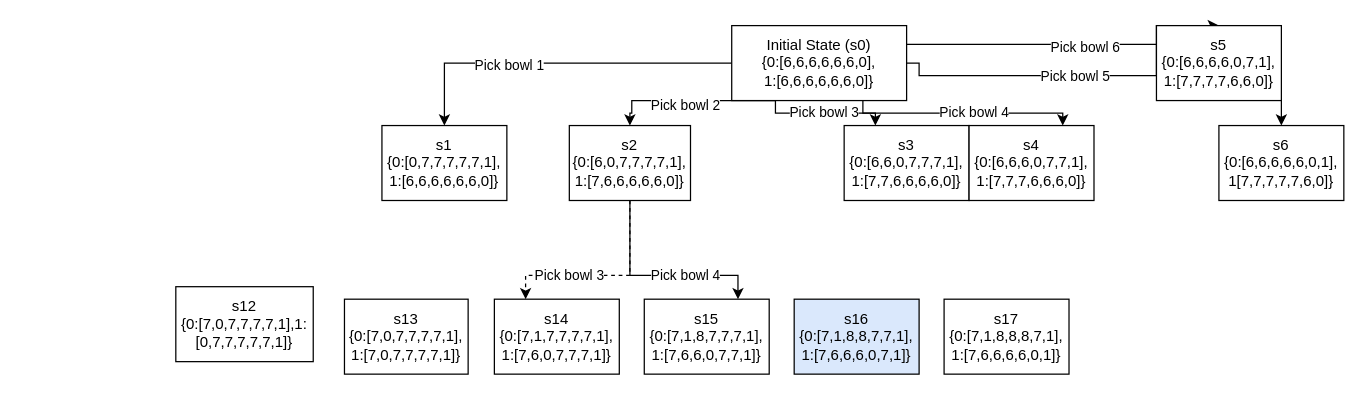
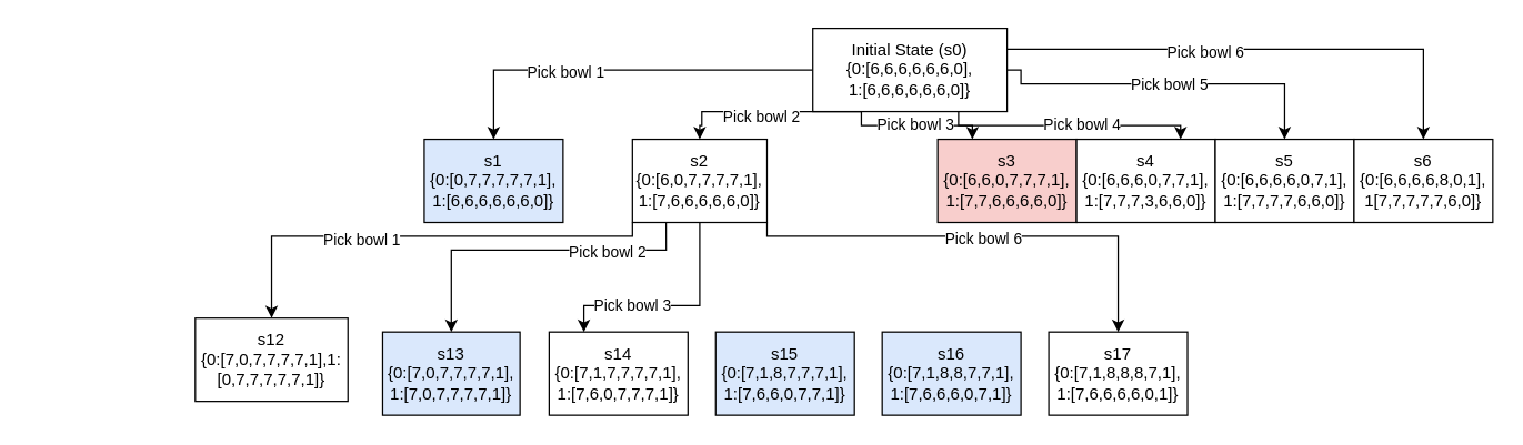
- <mxCell id="25" value="s5&lt;br&gt;{0:[6,6,6,6,0,7,1],&lt;br&gt;1:[7,7,7,7,6,6,0]}" style="rounded=0;whiteSpace=wrap;html=1;" vertex="1" parent="1"><mxGeometry x="925" y="20" width="100" height="60" as="geometry" /></mxCell>
+ <mxCell id="25" value="s5&lt;br&gt;{0:[6,6,6,6,0,7,1],&lt;br&gt;1:[7,7,7,7,6,6,0]}" style="rounded=0;whiteSpace=wrap;html=1;" vertex="1" parent="1"><mxGeometry x="875" y="100" width="100" height="60" as="geometry" /></mxCell>
- <mxCell id="13" value="s1&lt;br&gt;{0:[0,7,7,7,7,7,1],&lt;br&gt;1:[6,6,6,6,6,6,0]}" style="rounded=0;whiteSpace=wrap;html=1;" vertex="1" parent="1"><mxGeometry x="305" y="100" width="100" height="60" as="geometry" /></mxCell>
+ <mxCell id="13" value="s1&lt;br&gt;{0:[0,7,7,7,7,7,1],&lt;br&gt;1:[6,6,6,6,6,6,0]}" style="rounded=0;whiteSpace=wrap;html=1;fillColor=#dae8fc;" vertex="1" parent="1"><mxGeometry x="305" y="100" width="100" height="60" as="geometry" /></mxCell>
- <mxCell id="23" value="s3&lt;br&gt;{0:[6,6,0,7,7,7,1],&lt;br&gt;1:[7,7,6,6,6,6,0]}" style="rounded=0;whiteSpace=wrap;html=1;" vertex="1" parent="1"><mxGeometry x="675" y="100" width="100" height="60" as="geometry" /></mxCell>
+ <mxCell id="23" value="s3&lt;br&gt;{0:[6,6,0,7,7,7,1],&lt;br&gt;1:[7,7,6,6,6,6,0]}" style="rounded=0;whiteSpace=wrap;html=1;fillColor=#f8cecc;" vertex="1" parent="1"><mxGeometry x="675" y="100" width="100" height="60" as="geometry" /></mxCell>
- <mxCell id="24" value="s4&lt;br&gt;{0:[6,6,6,0,7,7,1],&lt;br&gt;1:[7,7,7,6,6,6,0]}" style="rounded=0;whiteSpace=wrap;html=1;" vertex="1" parent="1"><mxGeometry x="775" y="100" width="100" height="60" as="geometry" /></mxCell>
+ <mxCell id="24" value="s4&lt;br&gt;{0:[6,6,6,0,7,7,1],&lt;br&gt;1:[7,7,7,3,6,6,0]}" style="rounded=0;whiteSpace=wrap;html=1;" vertex="1" parent="1"><mxGeometry x="775" y="100" width="100" height="60" as="geometry" /></mxCell>
- <mxCell id="26" value="s6&lt;br&gt;{0:[6,6,6,6,6,0,1],&lt;br&gt;1[7,7,7,7,7,6,0]}" style="rounded=0;whiteSpace=wrap;html=1;" vertex="1" parent="1"><mxGeometry x="975" y="100" width="100" height="60" as="geometry" /></mxCell>
+ <mxCell id="26" value="s6&lt;br&gt;{0:[6,6,6,6,8,0,1],&lt;br&gt;1[7,7,7,7,7,6,0]}" style="rounded=0;whiteSpace=wrap;html=1;" vertex="1" parent="1"><mxGeometry x="975" y="100" width="100" height="60" as="geometry" /></mxCell>
+ <mxCell id="14" style="edgeStyle=orthogonalEdgeStyle;rounded=0;orthogonalLoop=1;jettySize=auto;html=1;exitX=0;exitY=1;exitDx=0;exitDy=0;entryX=0.5;entryY=0;entryDx=0;entryDy=0;" edge="1" parent="1" source="22" target="27"><mxGeometry relative="1" as="geometry"><Array as="points"><mxPoint x="238" y="170" /><mxPoint x="20" y="170" /></Array></mxGeometry></mxCell>
+ <mxCell id="15" value="Pick bowl 1" style="edgeLabel;html=1;align=center;verticalAlign=middle;resizable=0;points=[];" connectable="0" vertex="1" parent="14"><mxGeometry x="0.251" y="2" relative="1" as="geometry"><mxPoint as="offset" /></mxGeometry></mxCell>
+ <mxCell id="20" style="edgeStyle=orthogonalEdgeStyle;rounded=0;orthogonalLoop=1;jettySize=auto;html=1;exitX=1;exitY=1;exitDx=0;exitDy=0;entryX=0.5;entryY=0;entryDx=0;entryDy=0;" edge="1" parent="1" source="22" target="32"><mxGeometry relative="1" as="geometry"><mxPoint x="803" y="200" as="targetPoint" /><Array as="points"><mxPoint x="552" y="170" /><mxPoint x="805" y="170" /></Array></mxGeometry></mxCell>
+ <mxCell id="21" value="Pick bowl 6" style="edgeLabel;html=1;align=center;verticalAlign=middle;resizable=0;points=[];" connectable="0" vertex="1" parent="20"><mxGeometry x="-0.006" y="-1" relative="1" as="geometry"><mxPoint as="offset" /></mxGeometry></mxCell>
+ <mxCell id="16" style="edgeStyle=orthogonalEdgeStyle;rounded=0;orthogonalLoop=1;jettySize=auto;html=1;exitX=0.25;exitY=1;exitDx=0;exitDy=0;entryX=0.5;entryY=0;entryDx=0;entryDy=0;" edge="1" parent="1" source="22" target="28"><mxGeometry relative="1" as="geometry"><Array as="points"><mxPoint x="479" y="180" /><mxPoint x="325" y="180" /></Array></mxGeometry></mxCell>
+ <mxCell id="17" value="Pick bowl 2" style="edgeLabel;html=1;align=center;verticalAlign=middle;resizable=0;points=[];" connectable="0" vertex="1" parent="16"><mxGeometry x="0.34" y="1" relative="1" as="geometry"><mxPoint x="94" as="offset" /></mxGeometry></mxCell>
- <mxCell id="19" value="Pick bowl 4" style="edgeStyle=orthogonalEdgeStyle;rounded=0;orthogonalLoop=1;jettySize=auto;html=1;exitX=0.5;exitY=1;exitDx=0;exitDy=0;entryX=0.75;entryY=0;entryDx=0;entryDy=0;" edge="1" parent="1" source="22" target="30"><mxGeometry x="0.258" relative="1" as="geometry"><Array as="points"><mxPoint x="504" y="220" /><mxPoint x="590" y="220" /></Array><mxPoint as="offset" /></mxGeometry></mxCell>
- <mxCell id="18" value="Pick bowl 3" style="edgeStyle=orthogonalEdgeStyle;rounded=0;orthogonalLoop=1;jettySize=auto;html=1;exitX=0.5;exitY=1;exitDx=0;exitDy=0;entryX=0.25;entryY=0;entryDx=0;entryDy=0;dashed=1;" edge="1" parent="1" source="22" target="29"><mxGeometry x="0.336" relative="1" as="geometry"><Array as="points"><mxPoint x="504" y="220" /><mxPoint x="420" y="220" /></Array><mxPoint as="offset" /></mxGeometry></mxCell>
+ <mxCell id="18" value="Pick bowl 3" style="edgeStyle=orthogonalEdgeStyle;rounded=0;orthogonalLoop=1;jettySize=auto;html=1;exitX=0.5;exitY=1;exitDx=0;exitDy=0;entryX=0.25;entryY=0;entryDx=0;entryDy=0;" edge="1" parent="1" source="22" target="29"><mxGeometry x="0.336" relative="1" as="geometry"><Array as="points"><mxPoint x="504" y="220" /><mxPoint x="420" y="220" /></Array><mxPoint as="offset" /></mxGeometry></mxCell>
- <mxCell id="28" value="s13&lt;br&gt;{0:[7,0,7,7,7,7,1],&lt;br&gt;1:[7,0,7,7,7,7,1]}&lt;br&gt;" style="rounded=0;whiteSpace=wrap;html=1;" vertex="1" parent="1"><mxGeometry x="275" y="239" width="99" height="60" as="geometry" /></mxCell>
+ <mxCell id="28" value="s13&lt;br&gt;{0:[7,0,7,7,7,7,1],&lt;br&gt;1:[7,0,7,7,7,7,1]}&lt;br&gt;" style="rounded=0;whiteSpace=wrap;html=1;fillColor=#dae8fc;" vertex="1" parent="1"><mxGeometry x="275" y="239" width="99" height="60" as="geometry" /></mxCell>
- <mxCell id="30" value="s15&lt;br&gt;{0:[7,1,8,7,7,7,1],&lt;br&gt;1:[7,6,6,0,7,7,1]}" style="rounded=0;whiteSpace=wrap;html=1;" vertex="1" parent="1"><mxGeometry x="515" y="239" width="100" height="60" as="geometry" /></mxCell>
+ <mxCell id="30" value="s15&lt;br&gt;{0:[7,1,8,7,7,7,1],&lt;br&gt;1:[7,6,6,0,7,7,1]}" style="rounded=0;whiteSpace=wrap;html=1;fillColor=#dae8fc;" vertex="1" parent="1"><mxGeometry x="515" y="239" width="100" height="60" as="geometry" /></mxCell>
